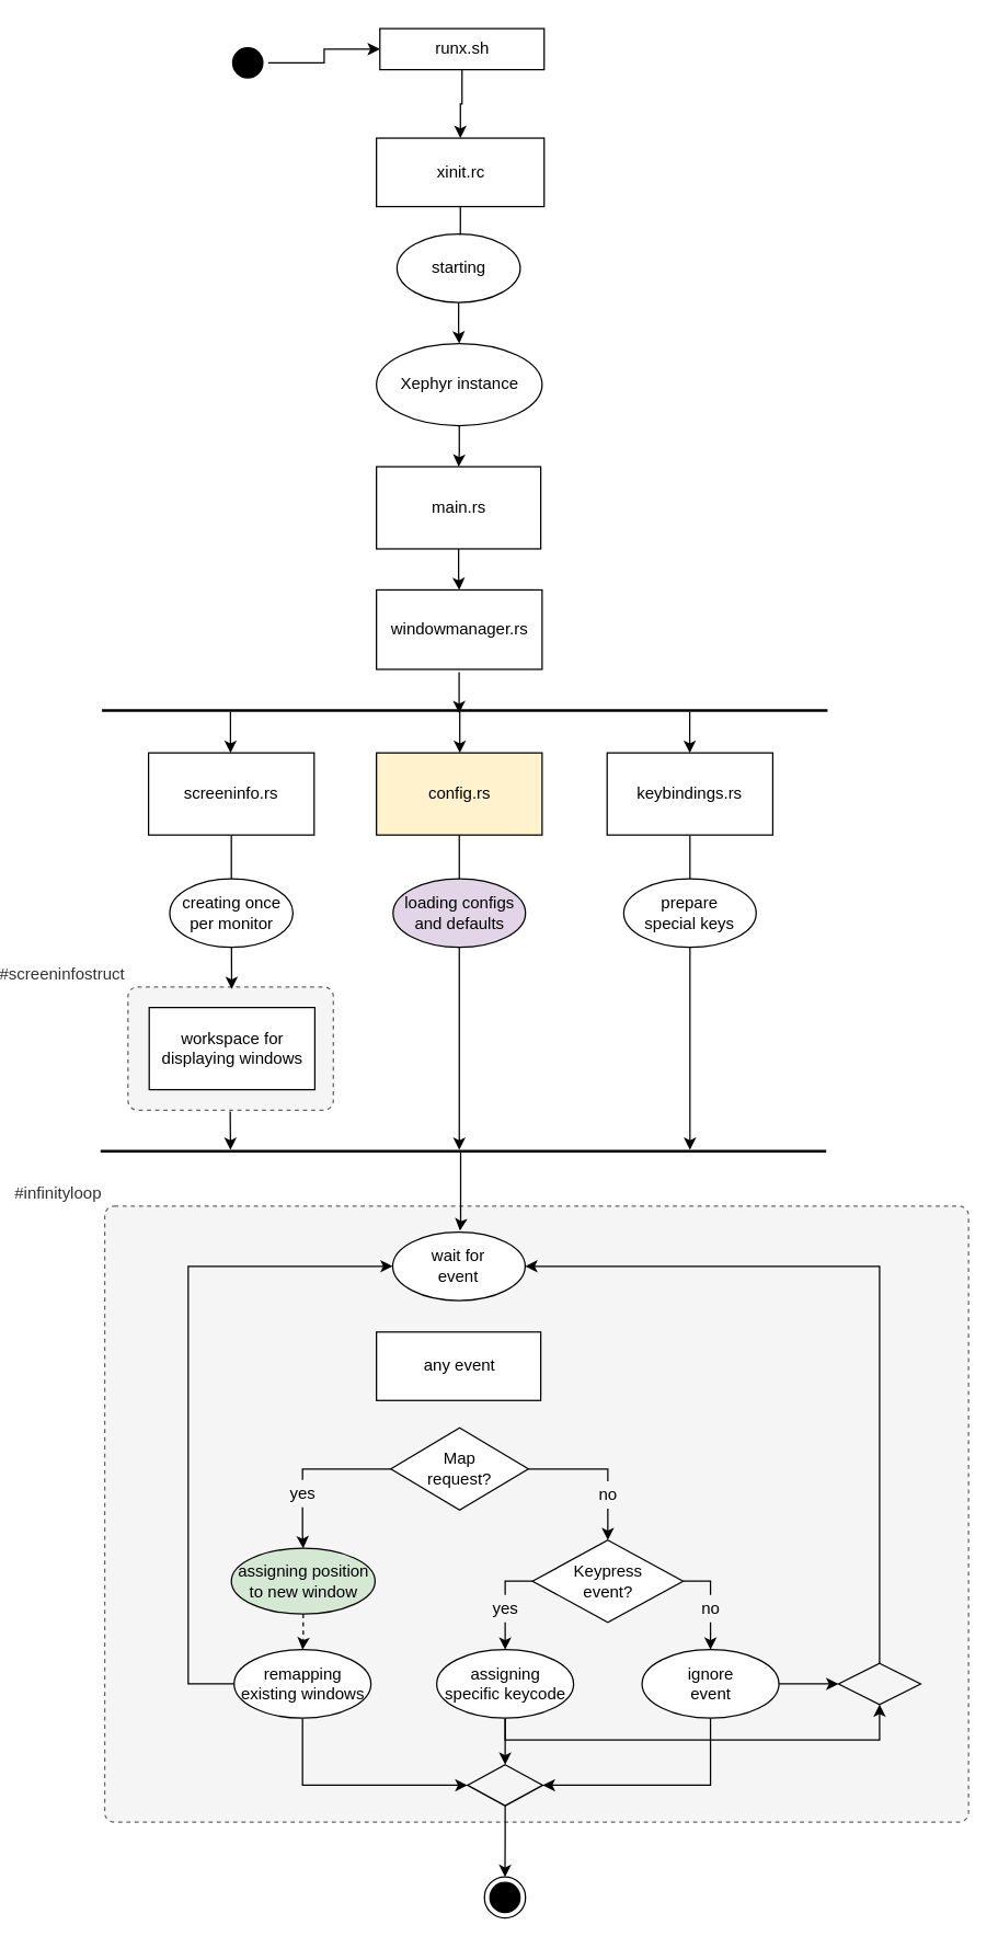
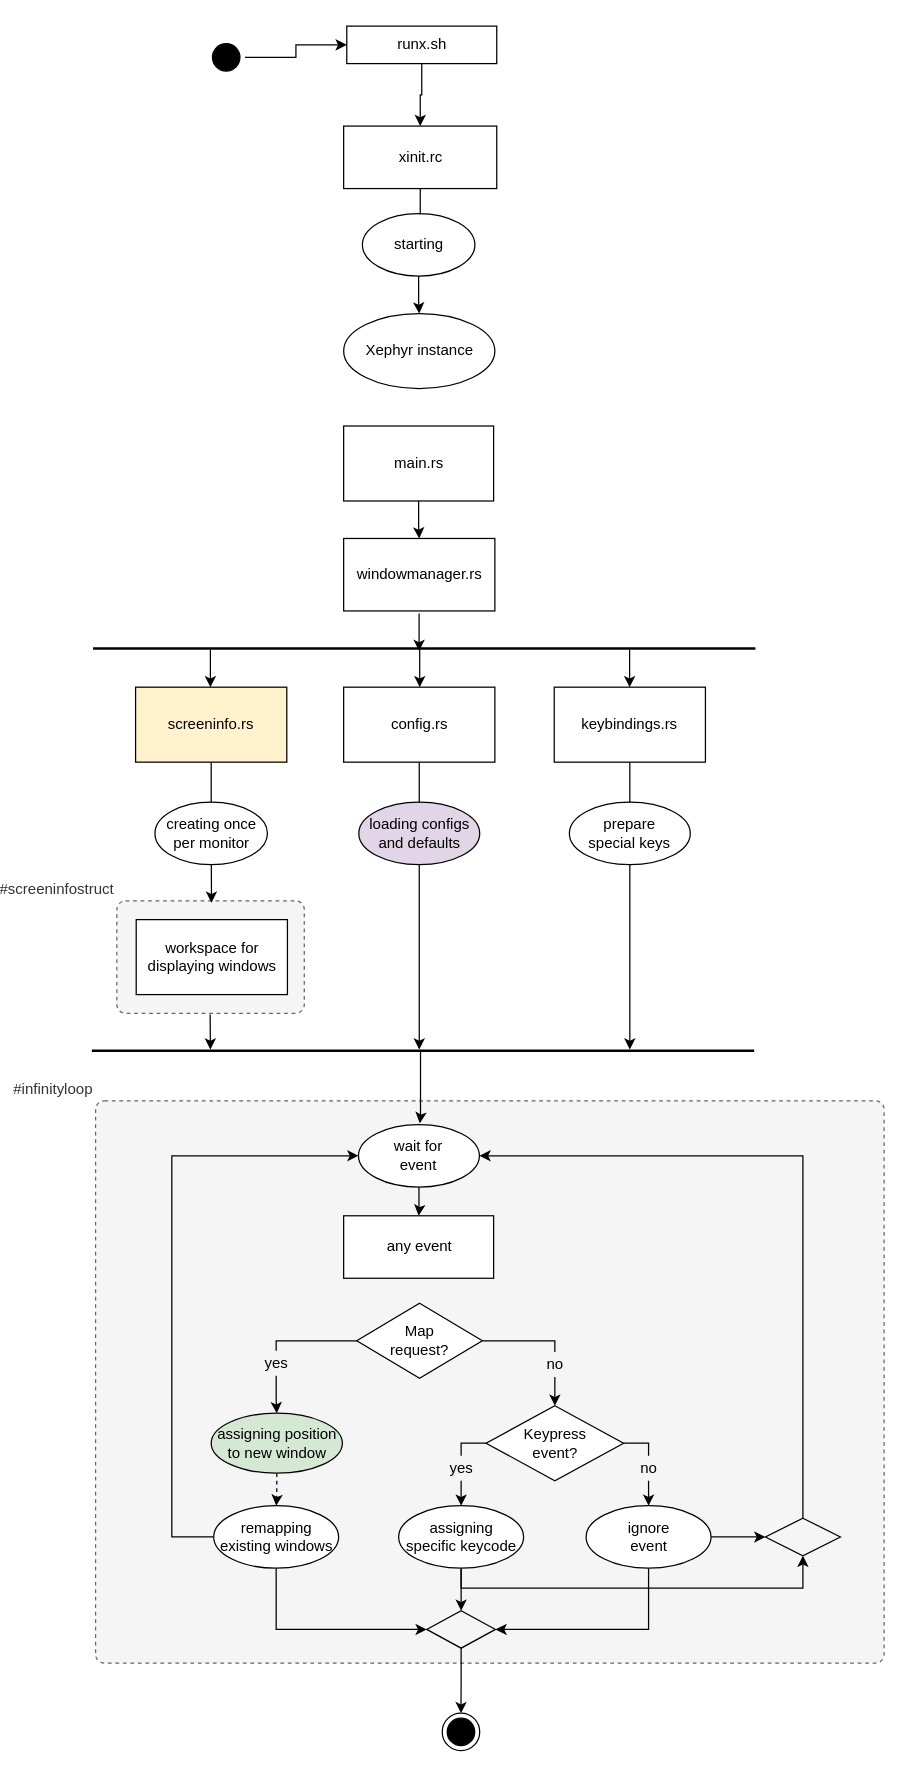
- <mxCell id="43" style="edgeStyle=orthogonalEdgeStyle;rounded=0;orthogonalLoop=1;jettySize=auto;html=1;entryX=0.5;entryY=0;entryDx=0;entryDy=0;fontFamily=Helvetica;fontSize=12;fontColor=default;" parent="1" source="44" target="11" edge="1"><mxGeometry relative="1" as="geometry" /></mxCell>
- <mxCell id="41" value="screeninfo.rs" style="whiteSpace=wrap;html=1;rounded=0;" parent="1" vertex="1"><mxGeometry x="55" y="549" width="121" height="60" as="geometry" /></mxCell>
+ <mxCell id="41" value="screeninfo.rs" style="whiteSpace=wrap;html=1;rounded=0;fillColor=#fff2cc;" parent="1" vertex="1"><mxGeometry x="55" y="549" width="121" height="60" as="geometry" /></mxCell>
- <mxCell id="46" value="config.rs" style="whiteSpace=wrap;html=1;rounded=0;fillColor=#fff2cc;" parent="1" vertex="1"><mxGeometry x="221.5" y="549" width="121" height="60" as="geometry" /></mxCell>
+ <mxCell id="46" value="config.rs" style="whiteSpace=wrap;html=1;rounded=0;" parent="1" vertex="1"><mxGeometry x="221.5" y="549" width="121" height="60" as="geometry" /></mxCell>
+ <mxCell id="63" value="" style="edgeStyle=orthogonalEdgeStyle;rounded=0;orthogonalLoop=1;jettySize=auto;html=1;" edge="1" parent="1" source="64" target="22"><mxGeometry relative="1" as="geometry" /></mxCell>
